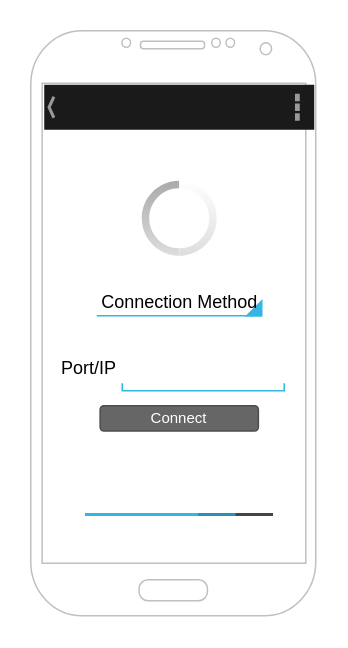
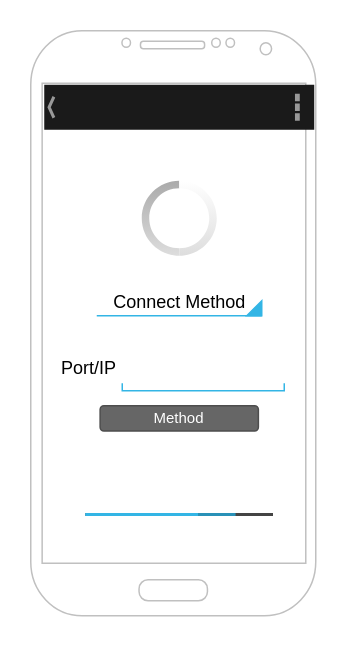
- <mxCell id="7" value="Connection Method" style="strokeWidth=1;html=1;shadow=0;dashed=0;shape=mxgraph.android.spinner2;align=center;fillColor=#33b5e5;strokeColor=#33b5e5;verticalAlign=bottom" vertex="1" parent="1"><mxGeometry x="64" y="200" width="110" height="10" as="geometry" /></mxCell>
+ <mxCell id="7" value="Connect Method" style="strokeWidth=1;html=1;shadow=0;dashed=0;shape=mxgraph.android.spinner2;align=center;fillColor=#33b5e5;strokeColor=#33b5e5;verticalAlign=bottom" vertex="1" parent="1"><mxGeometry x="64" y="200" width="110" height="10" as="geometry" /></mxCell>
- <mxCell id="6" value="Connect" style="rounded=1;html=1;shadow=0;dashed=0;whiteSpace=wrap;fontSize=10;fillColor=#666666;align=center;strokeColor=#4D4D4D;fontColor=#ffffff;" vertex="1" parent="1"><mxGeometry x="66.25" y="270" width="105.5" height="16.88" as="geometry" /></mxCell>
+ <mxCell id="6" value="Method" style="rounded=1;html=1;shadow=0;dashed=0;whiteSpace=wrap;fontSize=10;fillColor=#666666;align=center;strokeColor=#4D4D4D;fontColor=#ffffff;" vertex="1" parent="1"><mxGeometry x="66.25" y="270" width="105.5" height="16.88" as="geometry" /></mxCell>
